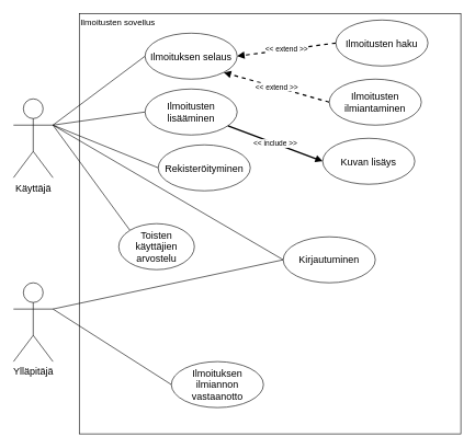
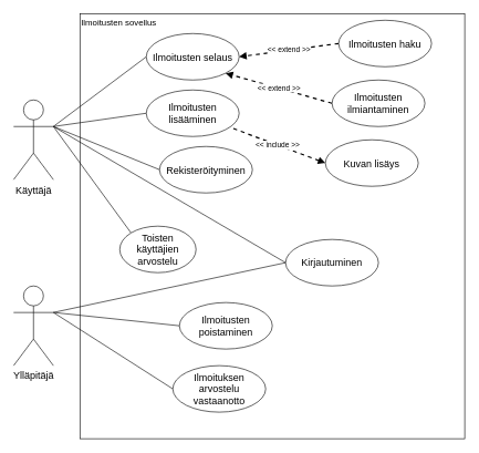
- <mxCell id="6" value="Ilmoituksen selaus" style="ellipse;whiteSpace=wrap;html=1;fontSize=15;" parent="1" vertex="1"><mxGeometry x="220" y="50" width="140" height="70" as="geometry" /></mxCell>
+ <mxCell id="6" value="Ilmoitusten selaus" style="ellipse;whiteSpace=wrap;html=1;fontSize=15;" parent="1" vertex="1"><mxGeometry x="220" y="50" width="140" height="70" as="geometry" /></mxCell>
- <mxCell id="14" value="&amp;lt;&amp;lt; include &amp;gt;&amp;gt;" style="edgeStyle=none;rounded=0;orthogonalLoop=1;jettySize=auto;html=1;exitX=0;exitY=0.5;exitDx=0;exitDy=0;fontSize=11;endArrow=none;endFill=0;dashed=0;strokeWidth=2;startArrow=block;startFill=1;" parent="1" source="15" target="8" edge="1"><mxGeometry relative="1" as="geometry" /></mxCell>
+ <mxCell id="14" value="&amp;lt;&amp;lt; include &amp;gt;&amp;gt;" style="edgeStyle=none;rounded=0;orthogonalLoop=1;jettySize=auto;html=1;exitX=0;exitY=0.5;exitDx=0;exitDy=0;fontSize=11;endArrow=none;endFill=0;dashed=1;strokeWidth=2;startArrow=block;startFill=1;" parent="1" source="15" target="8" edge="1"><mxGeometry relative="1" as="geometry" /></mxCell>
+ <mxCell id="9" style="edgeStyle=none;rounded=0;orthogonalLoop=1;jettySize=auto;html=1;exitX=0;exitY=0.5;exitDx=0;exitDy=0;entryX=1;entryY=0.333;entryDx=0;entryDy=0;entryPerimeter=0;fontSize=15;endArrow=none;endFill=0;" parent="1" source="10" target="4" edge="1"><mxGeometry relative="1" as="geometry" /></mxCell>
+ <mxCell id="10" value="Ilmoitusten poistaminen" style="ellipse;whiteSpace=wrap;html=1;fontSize=15;" parent="1" vertex="1"><mxGeometry x="270" y="455" width="140" height="70" as="geometry" /></mxCell>
- <mxCell id="21" value="Ilmoituksen ilmiannon vastaanotto" style="ellipse;whiteSpace=wrap;html=1;fontSize=15;" parent="1" vertex="1"><mxGeometry x="260" y="550" width="140" height="70" as="geometry" /></mxCell>
+ <mxCell id="21" value="Ilmoituksen arvostelu vastaanotto" style="ellipse;whiteSpace=wrap;html=1;fontSize=15;" parent="1" vertex="1"><mxGeometry x="260" y="550" width="140" height="70" as="geometry" /></mxCell>
